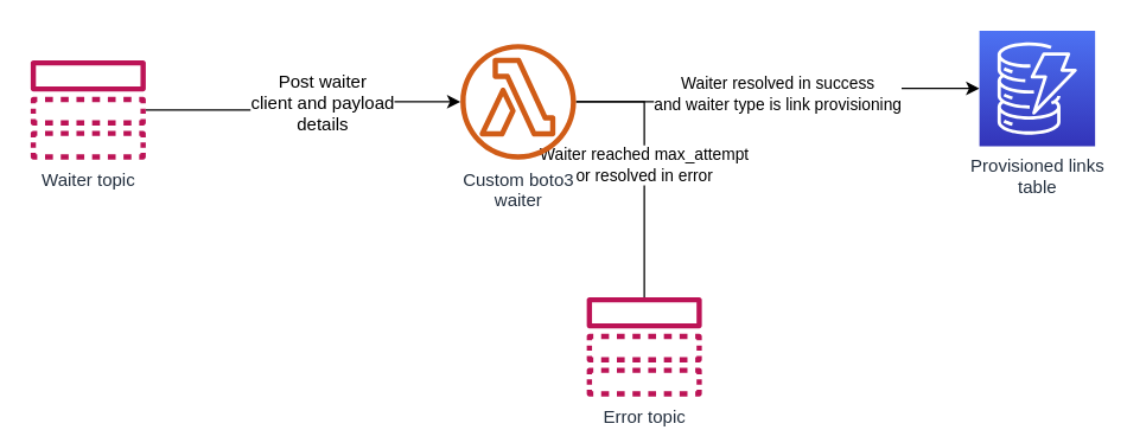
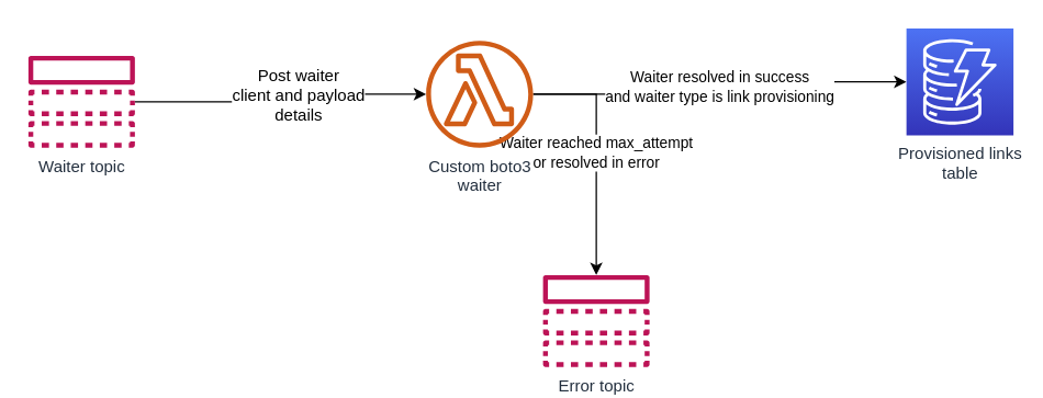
- <mxCell id="5" value="&lt;div&gt;Waiter reached max_attempt&lt;/div&gt;&lt;div&gt;or resolved in error&lt;br&gt;&lt;/div&gt;" style="edgeStyle=orthogonalEdgeStyle;rounded=0;orthogonalLoop=1;jettySize=auto;html=1;endArrow=none;" edge="1" parent="1" source="7" target="8"><mxGeometry relative="1" as="geometry" /></mxCell>
+ <mxCell id="5" value="&lt;div&gt;Waiter reached max_attempt&lt;/div&gt;&lt;div&gt;or resolved in error&lt;br&gt;&lt;/div&gt;" style="edgeStyle=orthogonalEdgeStyle;rounded=0;orthogonalLoop=1;jettySize=auto;html=1;" edge="1" parent="1" source="7" target="8"><mxGeometry relative="1" as="geometry" /></mxCell>
